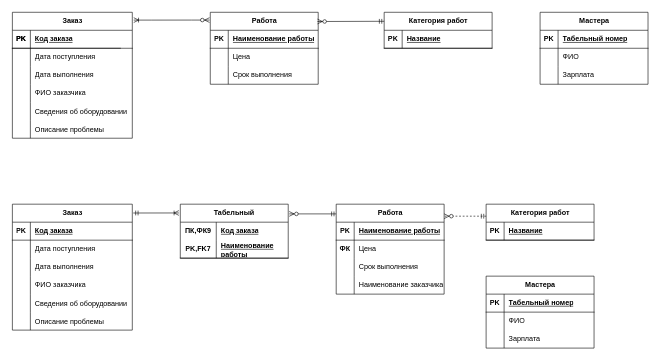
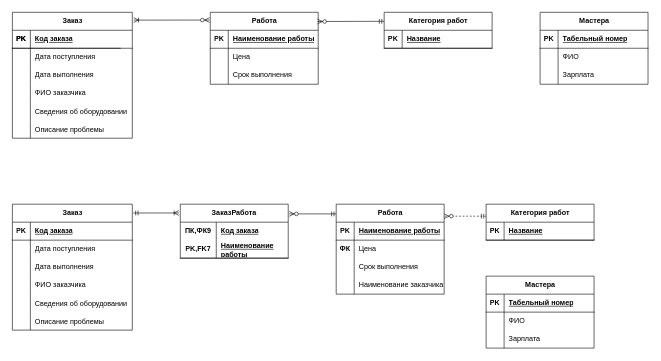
- <mxCell id="100" value="Табельный" style="shape=table;startSize=30;container=1;collapsible=1;childLayout=tableLayout;fixedRows=1;rowLines=0;fontStyle=1;align=center;resizeLast=1;html=1;whiteSpace=wrap;" vertex="1" parent="1"><mxGeometry x="300" y="340" width="180" height="90" as="geometry" /></mxCell>
+ <mxCell id="100" value="ЗаказРабота" style="shape=table;startSize=30;container=1;collapsible=1;childLayout=tableLayout;fixedRows=1;rowLines=0;fontStyle=1;align=center;resizeLast=1;html=1;whiteSpace=wrap;" vertex="1" parent="1"><mxGeometry x="300" y="340" width="180" height="90" as="geometry" /></mxCell>
